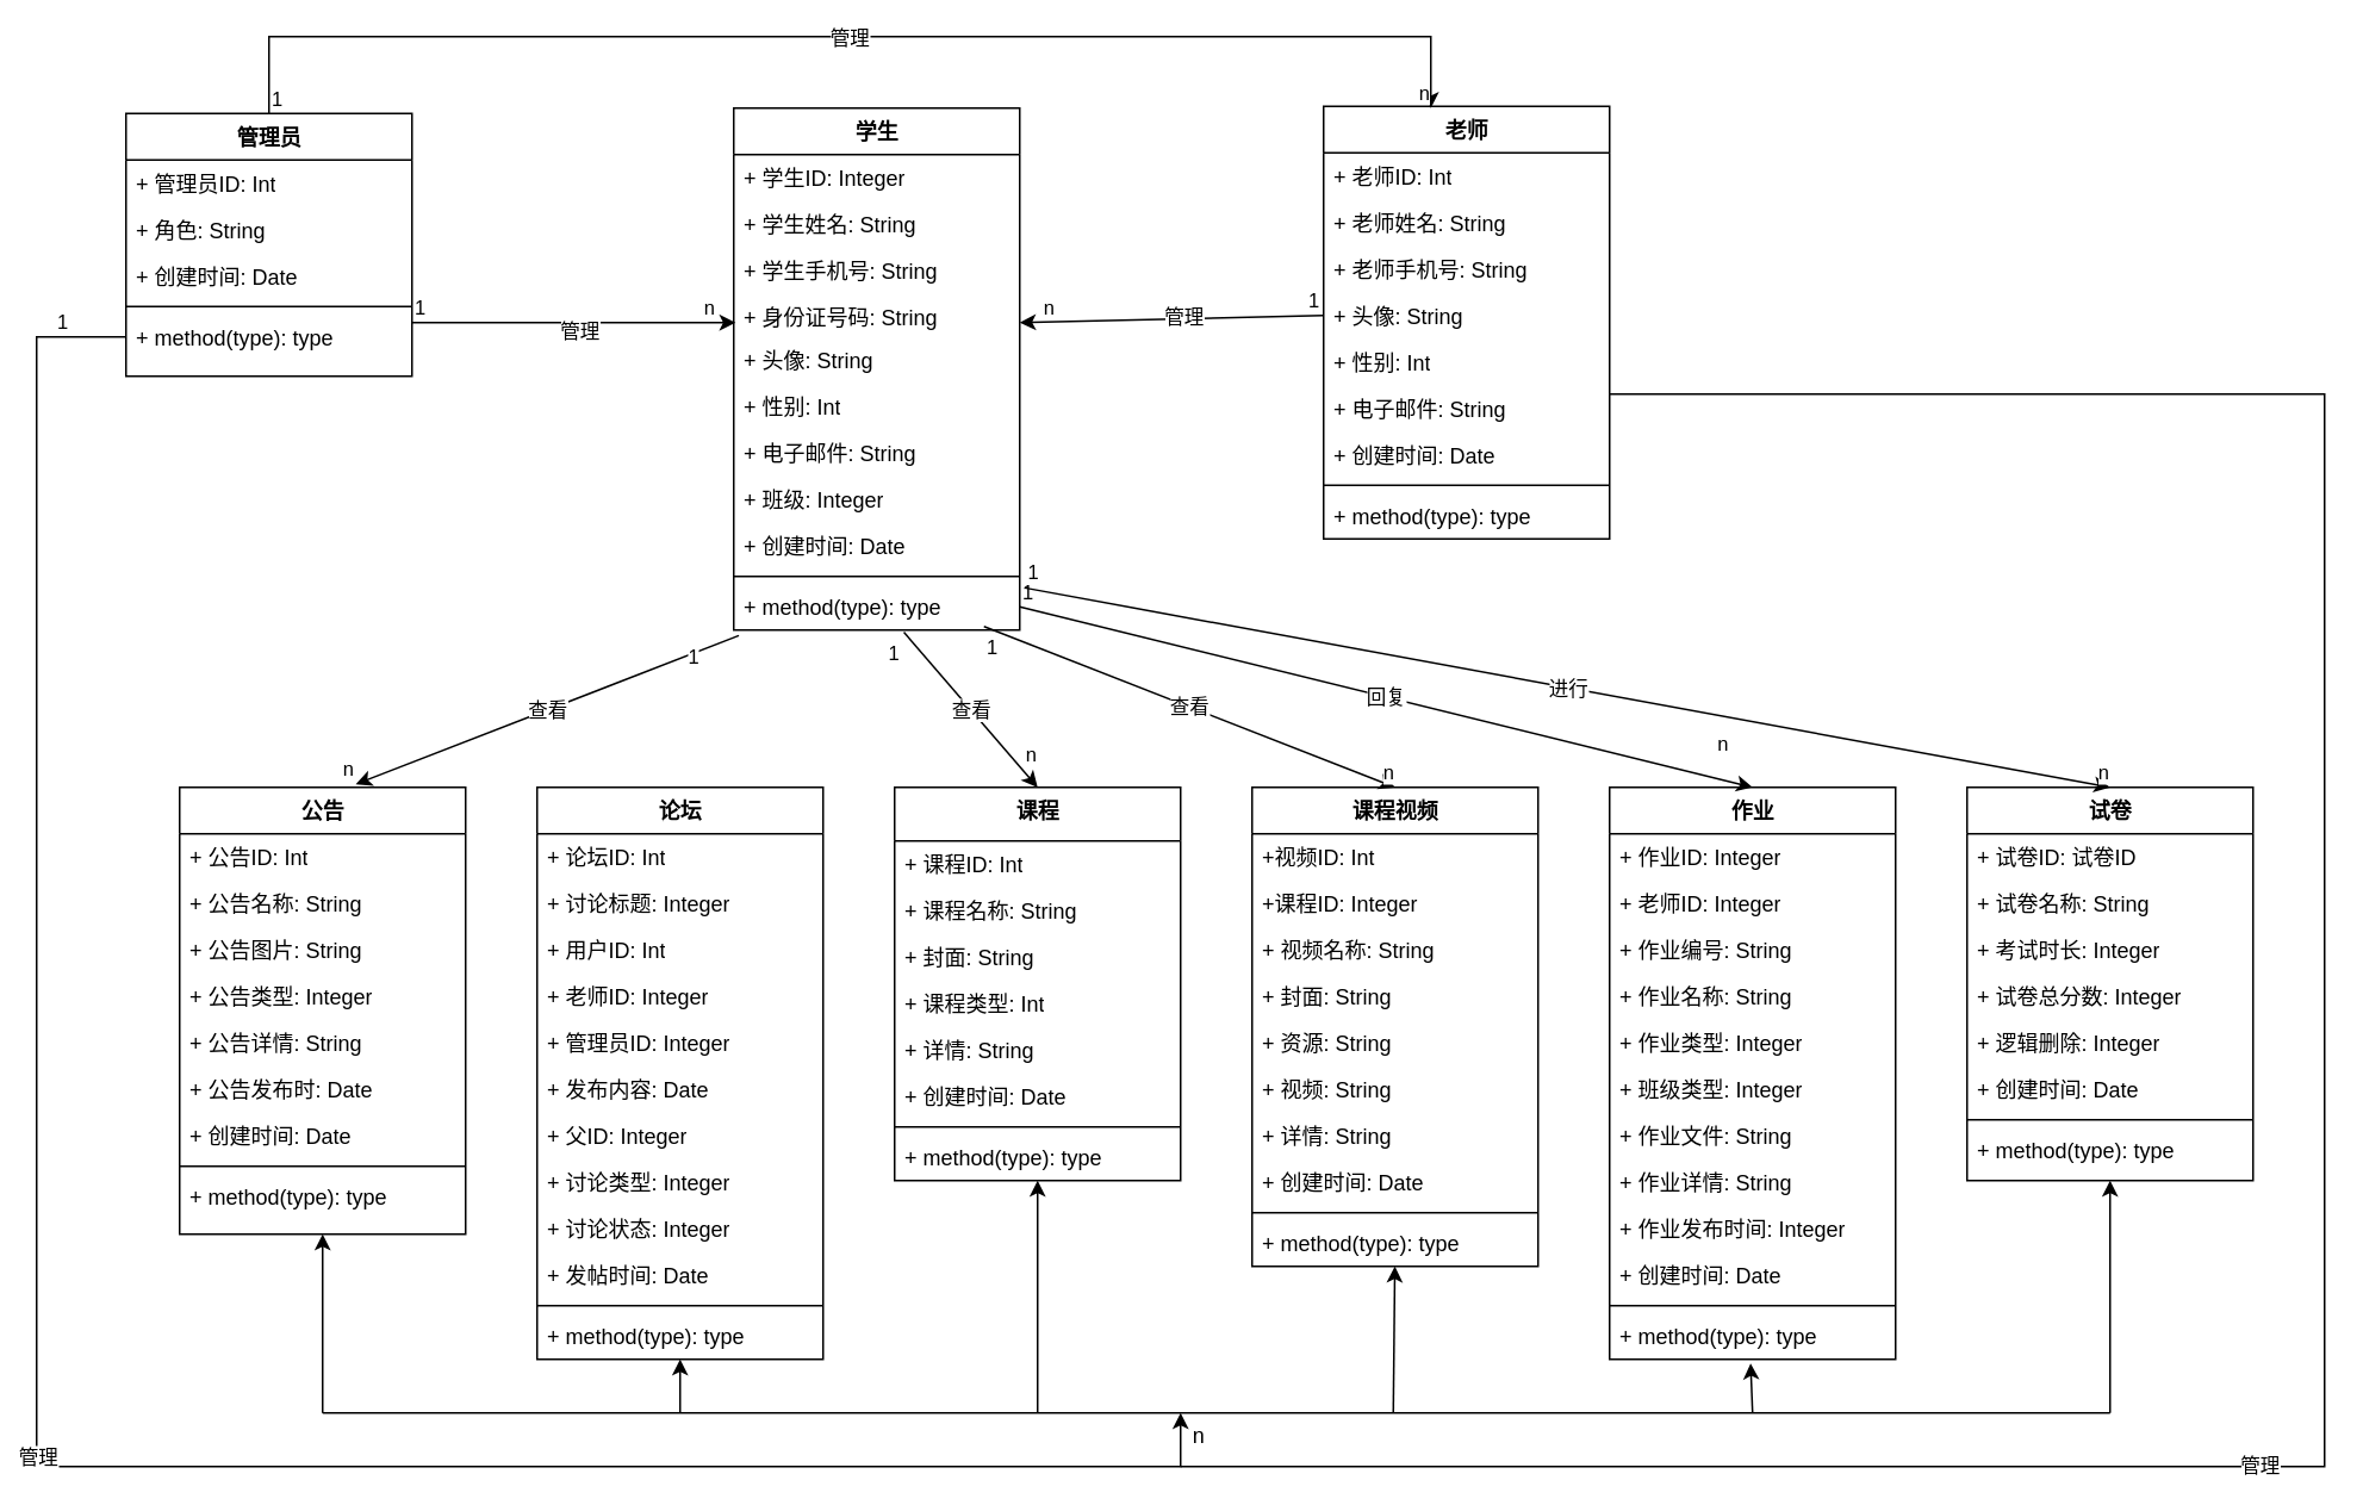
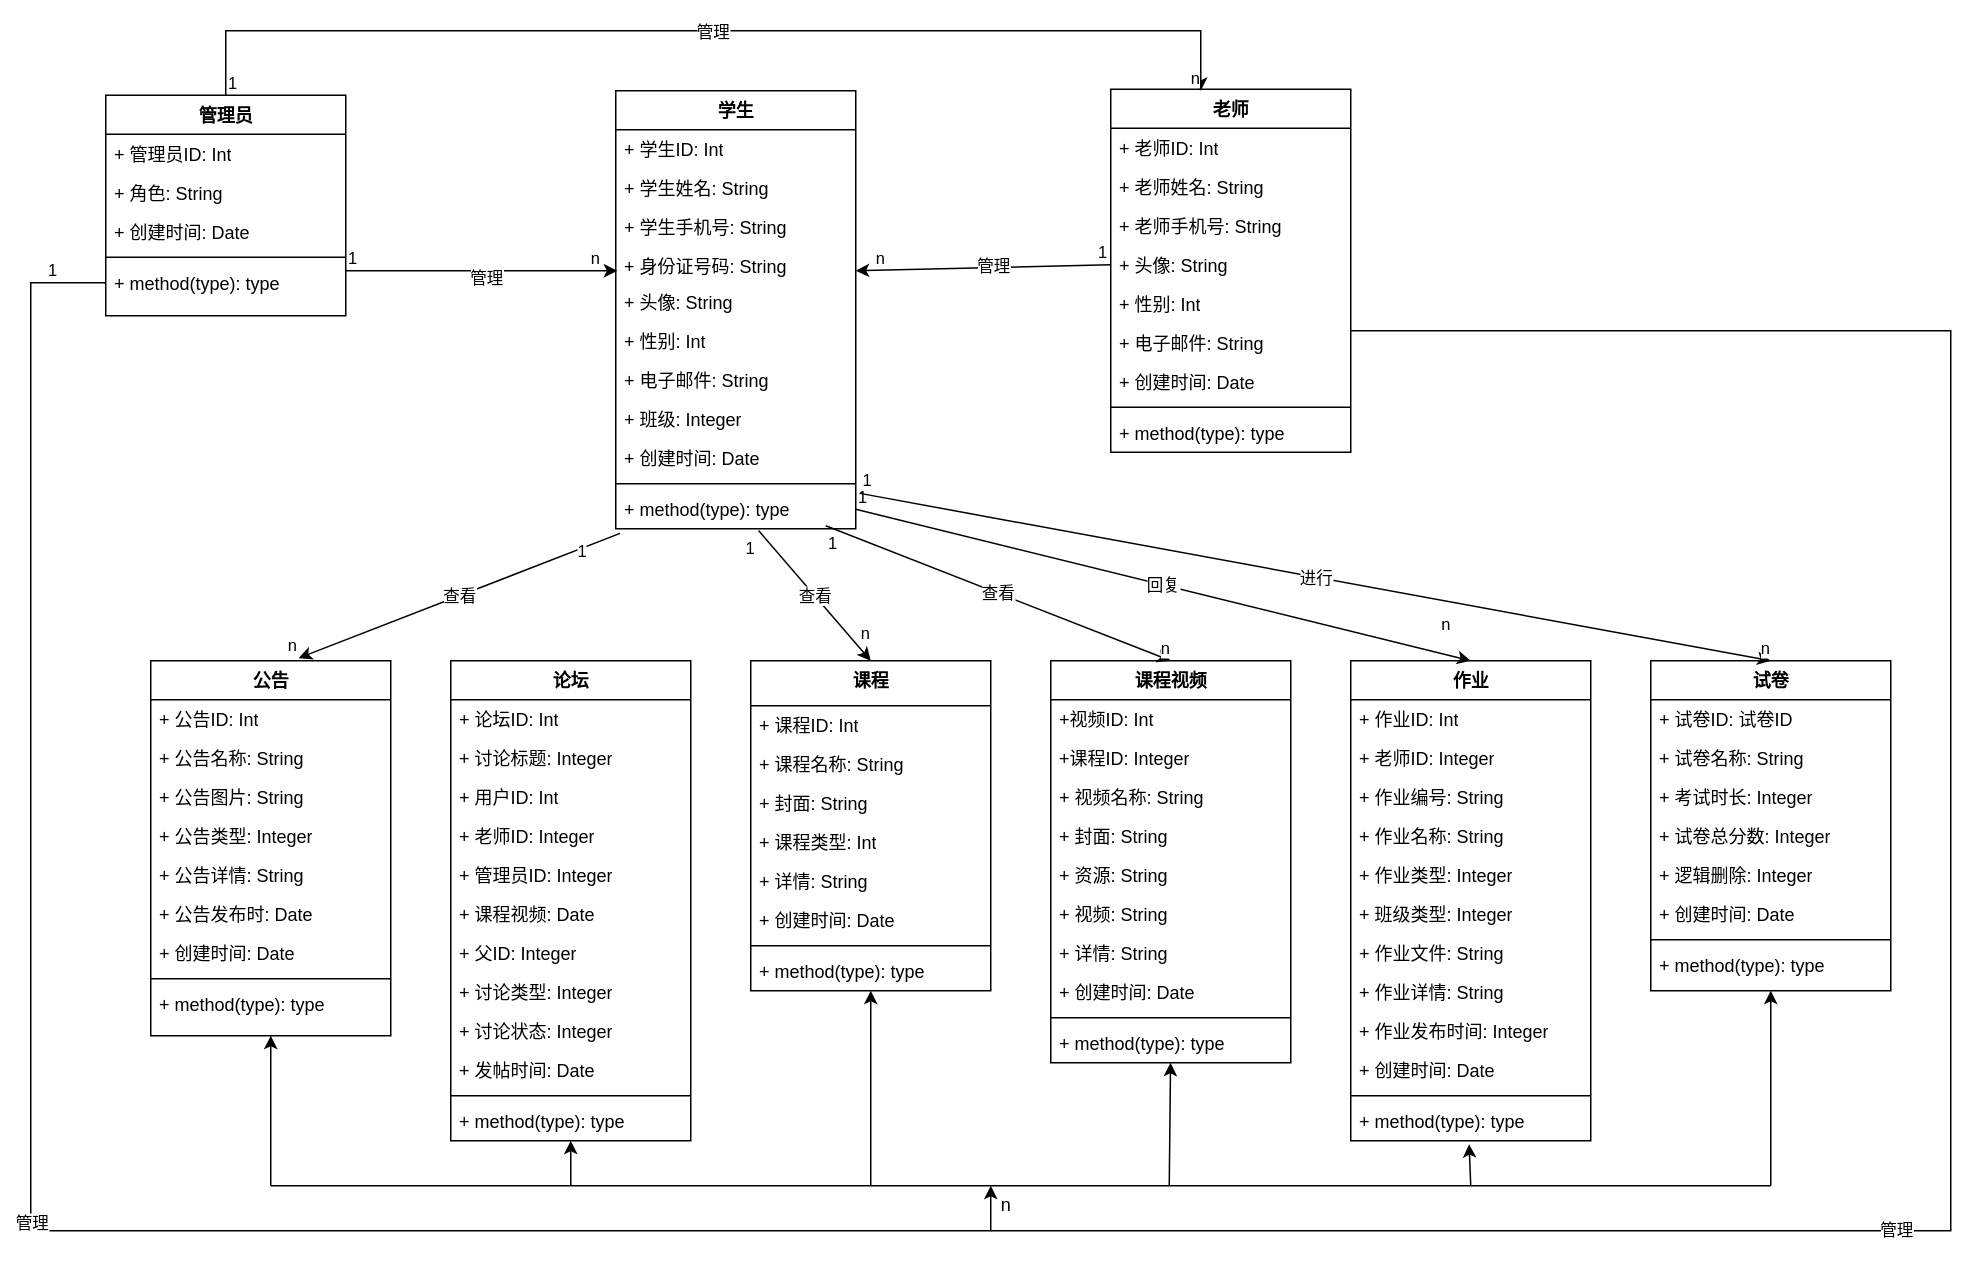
- <mxCell id="9" value="+ 学生ID: Integer" style="text;html=1;strokeColor=none;fillColor=none;align=left;verticalAlign=top;spacingLeft=4;spacingRight=4;whiteSpace=wrap;overflow=hidden;rotatable=0;points=[[0,0.5],[1,0.5]];portConstraint=eastwest;" vertex="1" parent="8"><mxGeometry y="26" width="160" height="26" as="geometry" /></mxCell>
+ <mxCell id="9" value="+ 学生ID: Int" style="text;html=1;strokeColor=none;fillColor=none;align=left;verticalAlign=top;spacingLeft=4;spacingRight=4;whiteSpace=wrap;overflow=hidden;rotatable=0;points=[[0,0.5],[1,0.5]];portConstraint=eastwest;" vertex="1" parent="8"><mxGeometry y="26" width="160" height="26" as="geometry" /></mxCell>
- <mxCell id="53" value="+ 作业ID: Integer" style="text;html=1;strokeColor=none;fillColor=none;align=left;verticalAlign=top;spacingLeft=4;spacingRight=4;whiteSpace=wrap;overflow=hidden;rotatable=0;points=[[0,0.5],[1,0.5]];portConstraint=eastwest;" parent="52" vertex="1"><mxGeometry y="26" width="160" height="26" as="geometry" /></mxCell>
+ <mxCell id="53" value="+ 作业ID: Int" style="text;html=1;strokeColor=none;fillColor=none;align=left;verticalAlign=top;spacingLeft=4;spacingRight=4;whiteSpace=wrap;overflow=hidden;rotatable=0;points=[[0,0.5],[1,0.5]];portConstraint=eastwest;" parent="52" vertex="1"><mxGeometry y="26" width="160" height="26" as="geometry" /></mxCell>
- <mxCell id="36" value="+ 发布内容: Date" style="text;html=1;strokeColor=none;fillColor=none;align=left;verticalAlign=top;spacingLeft=4;spacingRight=4;whiteSpace=wrap;overflow=hidden;rotatable=0;points=[[0,0.5],[1,0.5]];portConstraint=eastwest;" parent="30" vertex="1"><mxGeometry y="156" width="160" height="26" as="geometry" /></mxCell>
+ <mxCell id="36" value="+ 课程视频: Date" style="text;html=1;strokeColor=none;fillColor=none;align=left;verticalAlign=top;spacingLeft=4;spacingRight=4;whiteSpace=wrap;overflow=hidden;rotatable=0;points=[[0,0.5],[1,0.5]];portConstraint=eastwest;" parent="30" vertex="1"><mxGeometry y="156" width="160" height="26" as="geometry" /></mxCell>
